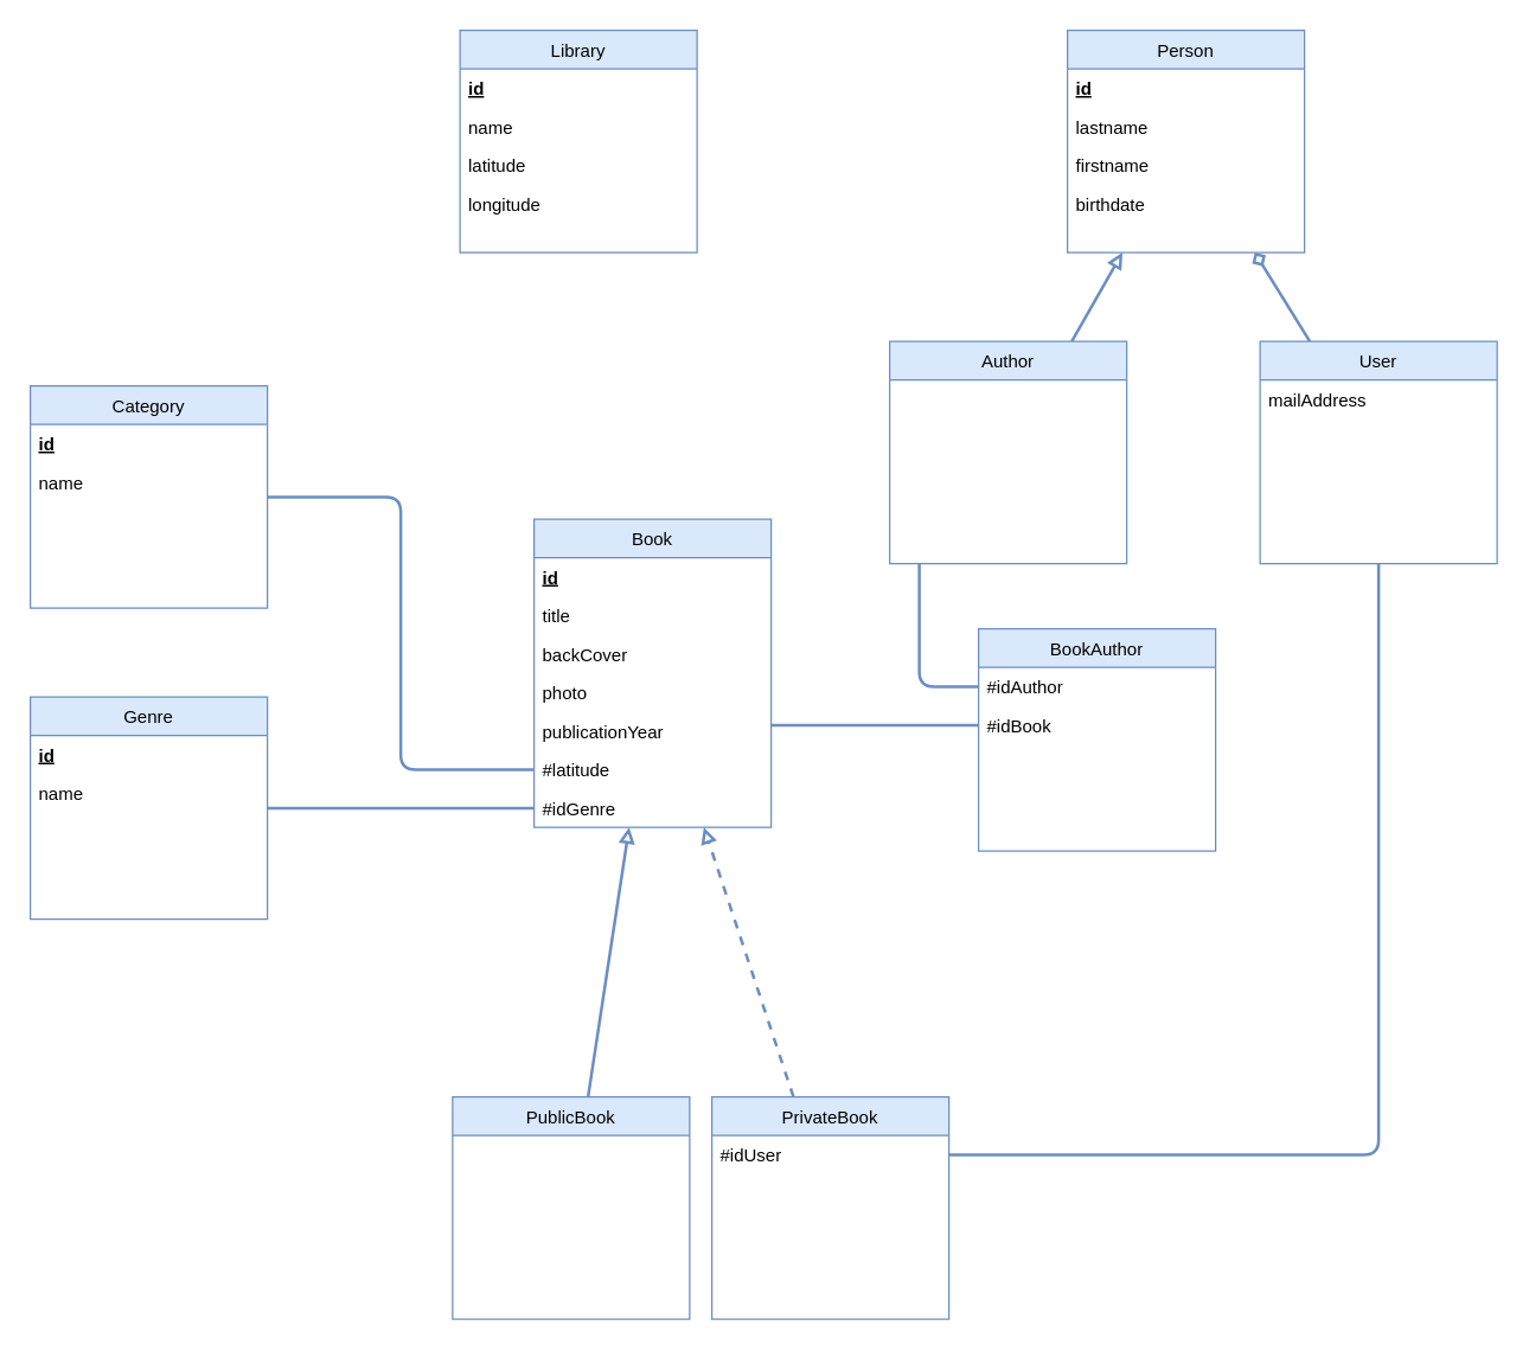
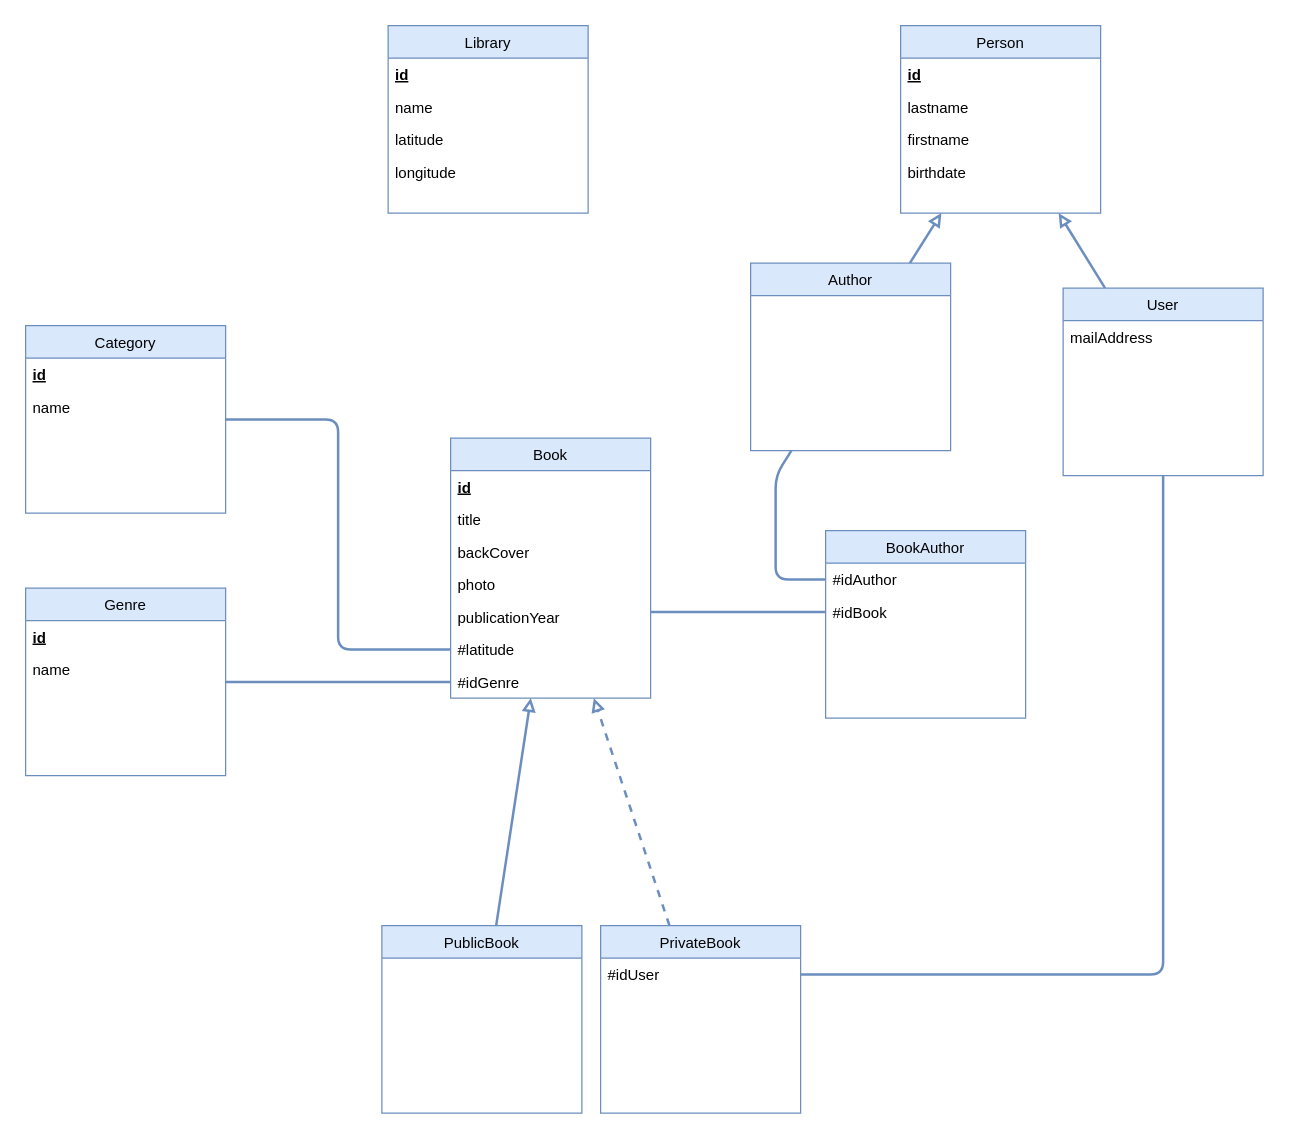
- <mxCell id="2" value="" style="endArrow=diamond;html=1;fillColor=#dae8fc;strokeColor=#6c8ebf;strokeWidth=2;endFill=0;" parent="1" source="29" target="14" edge="1"><mxGeometry width="50" height="50" relative="1" as="geometry"><mxPoint x="540" y="280" as="sourcePoint" /><mxPoint x="590" y="230" as="targetPoint" /></mxGeometry></mxCell>
+ <mxCell id="2" value="" style="endArrow=block;html=1;fillColor=#dae8fc;strokeColor=#6c8ebf;strokeWidth=2;endFill=0;" parent="1" source="29" target="14" edge="1"><mxGeometry width="50" height="50" relative="1" as="geometry"><mxPoint x="540" y="280" as="sourcePoint" /><mxPoint x="590" y="230" as="targetPoint" /></mxGeometry></mxCell>
- <mxCell id="28" value="Author" style="swimlane;fontStyle=0;align=center;verticalAlign=top;childLayout=stackLayout;horizontal=1;startSize=26;horizontalStack=0;resizeParent=1;resizeLast=0;collapsible=1;marginBottom=0;rounded=0;shadow=0;strokeWidth=1;fillColor=#dae8fc;strokeColor=#6c8ebf;" parent="1" vertex="1"><mxGeometry x="600" y="230" width="160" height="150" as="geometry"><mxRectangle x="550" y="140" width="160" height="26" as="alternateBounds" /></mxGeometry></mxCell>
+ <mxCell id="28" value="Author" style="swimlane;fontStyle=0;align=center;verticalAlign=top;childLayout=stackLayout;horizontal=1;startSize=26;horizontalStack=0;resizeParent=1;resizeLast=0;collapsible=1;marginBottom=0;rounded=0;shadow=0;strokeWidth=1;fillColor=#dae8fc;strokeColor=#6c8ebf;" parent="1" vertex="1"><mxGeometry x="600" y="210" width="160" height="150" as="geometry"><mxRectangle x="550" y="140" width="160" height="26" as="alternateBounds" /></mxGeometry></mxCell>
